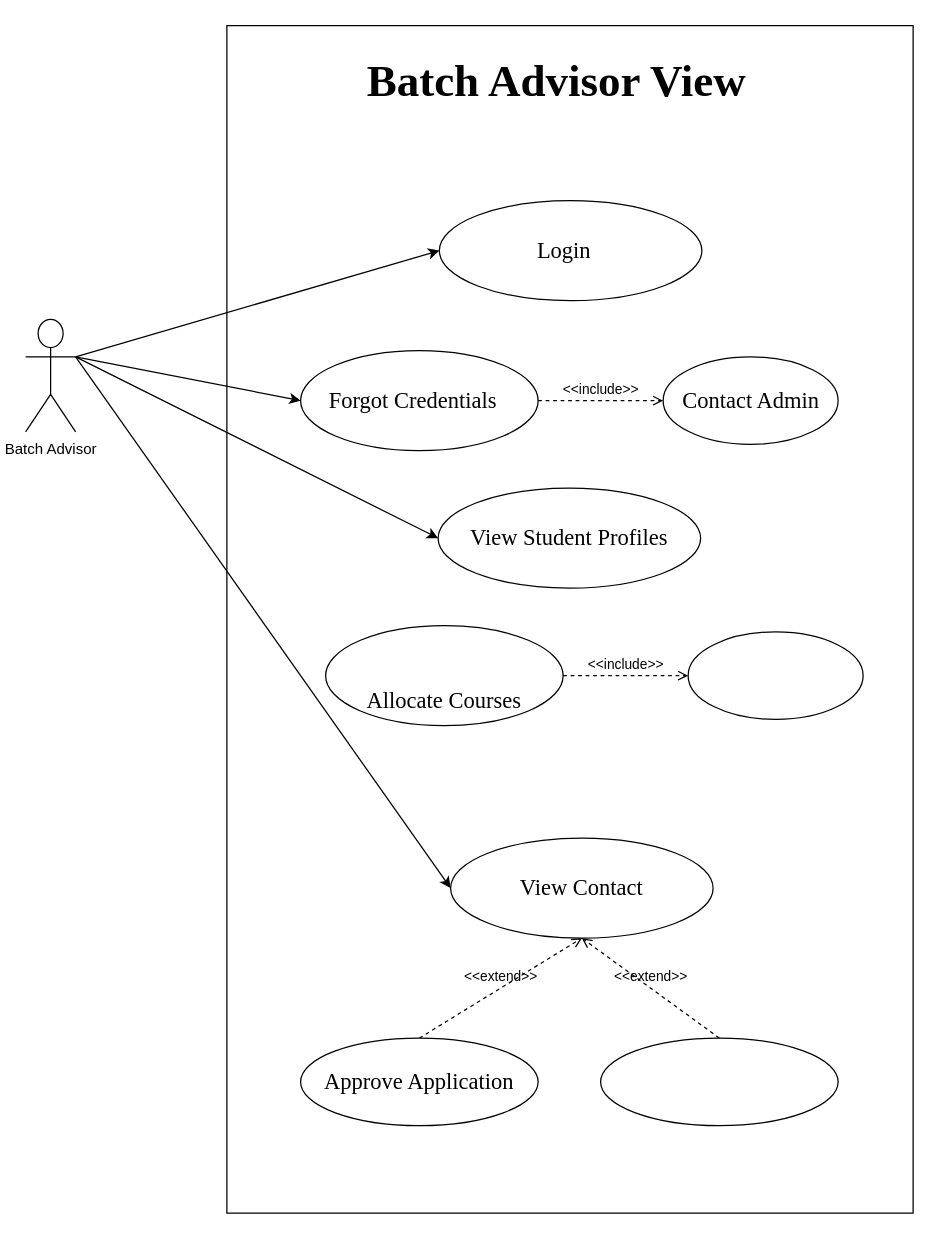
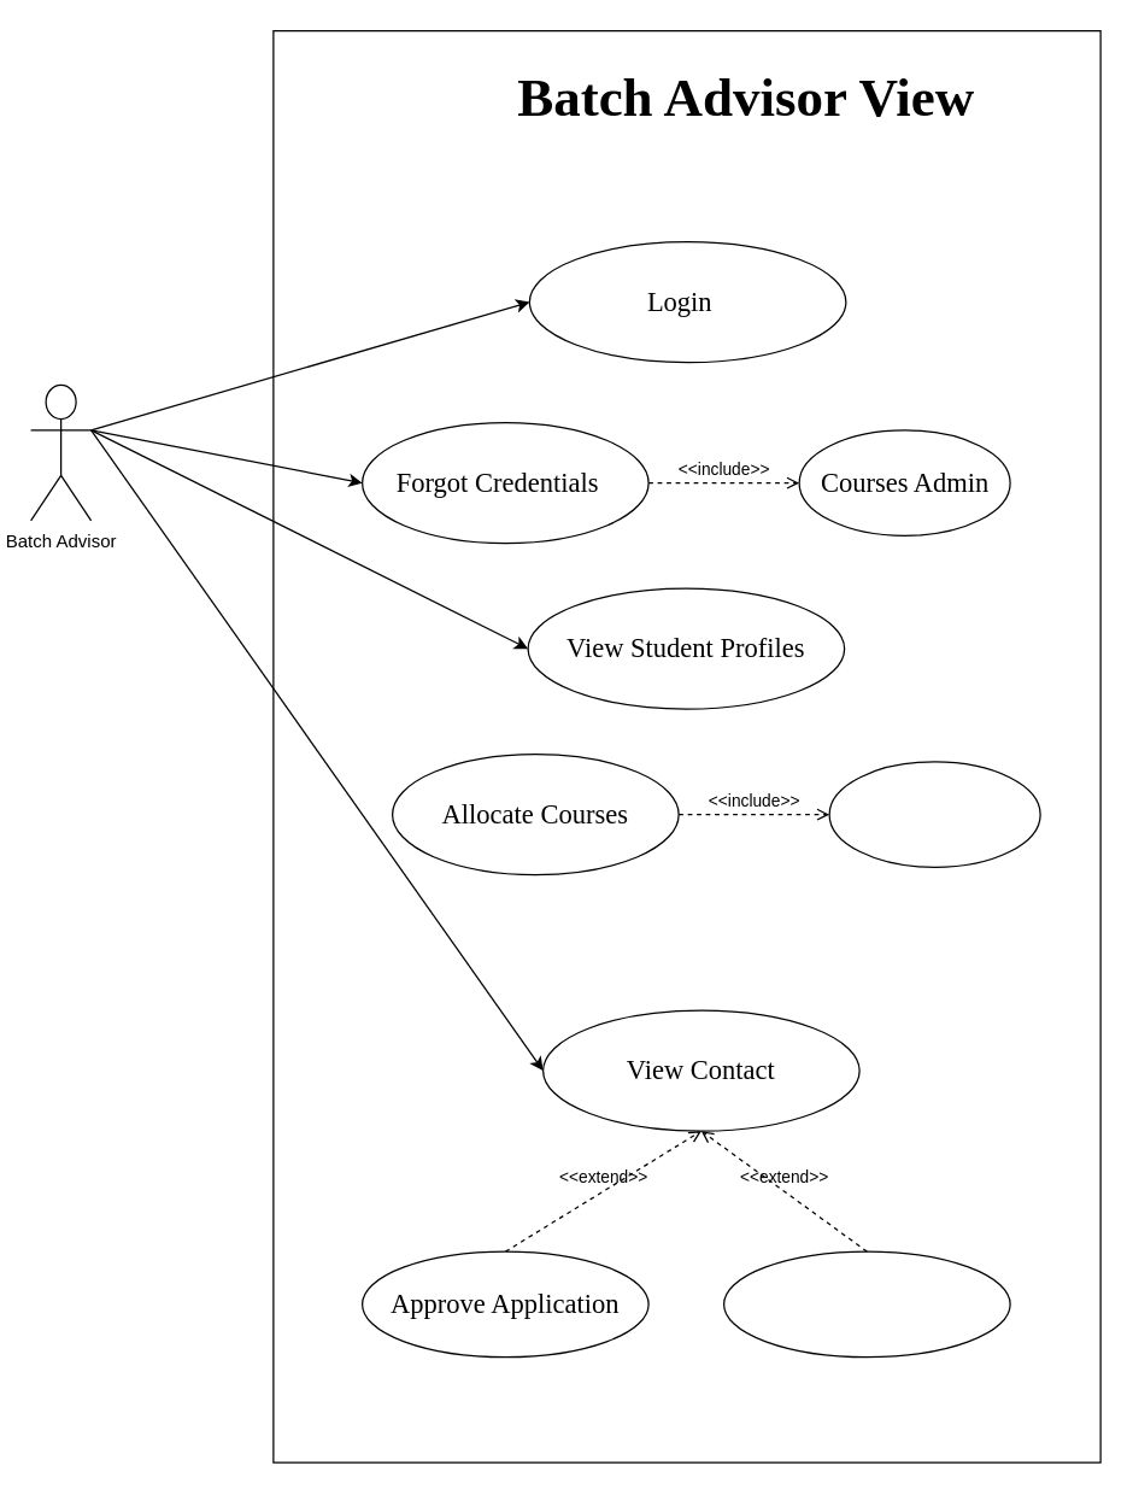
- <mxCell id="12" value="&lt;font face=&quot;Times New Roman&quot; style=&quot;font-size: 36px;&quot;&gt;&lt;b style=&quot;&quot;&gt;Batch Advisor View&lt;/b&gt;&lt;/font&gt;" style="text;html=1;align=center;verticalAlign=middle;whiteSpace=wrap;rounded=0;" vertex="1" parent="1"><mxGeometry x="225" y="40" width="440" height="50" as="geometry" /></mxCell>
+ <mxCell id="12" value="&lt;font face=&quot;Times New Roman&quot; style=&quot;font-size: 36px;&quot;&gt;&lt;b style=&quot;&quot;&gt;Batch Advisor View&lt;/b&gt;&lt;/font&gt;" style="text;html=1;align=center;verticalAlign=middle;whiteSpace=wrap;rounded=0;" vertex="1" parent="1"><mxGeometry x="275" y="40" width="440" height="50" as="geometry" /></mxCell>
- <mxCell id="36" value="&lt;font face=&quot;Tahoma&quot; style=&quot;font-size: 18px;&quot;&gt;Contact Admin&lt;/font&gt;" style="text;html=1;align=center;verticalAlign=middle;whiteSpace=wrap;rounded=0;" vertex="1" parent="34"><mxGeometry x="6.667" y="21.875" width="126.667" height="26.25" as="geometry" /></mxCell>
+ <mxCell id="36" value="&lt;font face=&quot;Tahoma&quot; style=&quot;font-size: 18px;&quot;&gt;Courses Admin&lt;/font&gt;" style="text;html=1;align=center;verticalAlign=middle;whiteSpace=wrap;rounded=0;" vertex="1" parent="34"><mxGeometry x="6.667" y="21.875" width="126.667" height="26.25" as="geometry" /></mxCell>
- <mxCell id="15" value="&lt;font face=&quot;Tahoma&quot; style=&quot;font-size: 18px;&quot;&gt;Allocate Courses&lt;/font&gt;" style="text;html=1;align=center;verticalAlign=middle;whiteSpace=wrap;rounded=0;" vertex="1" parent="13"><mxGeometry x="9.048" y="45" width="171.905" height="30" as="geometry" /></mxCell>
+ <mxCell id="15" value="&lt;font face=&quot;Tahoma&quot; style=&quot;font-size: 18px;&quot;&gt;Allocate Courses&lt;/font&gt;" style="text;html=1;align=center;verticalAlign=middle;whiteSpace=wrap;rounded=0;" vertex="1" parent="13"><mxGeometry x="9.048" y="25" width="171.905" height="30" as="geometry" /></mxCell>
